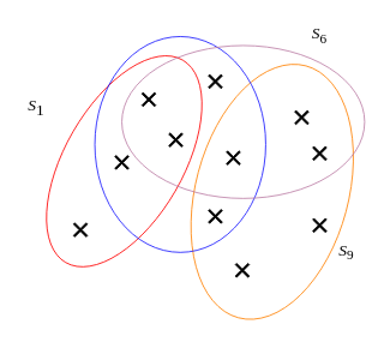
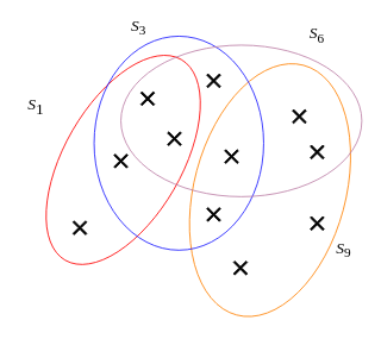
+ <mxCell id="18" value="S&lt;span style=&quot;font-style: normal&quot;&gt;&lt;sub&gt;3&lt;/sub&gt;&lt;/span&gt;" style="text;html=1;strokeColor=none;fillColor=none;align=center;verticalAlign=middle;whiteSpace=wrap;rounded=0;fontFamily=CMU Serif;fontStyle=2;fontSize=18;" vertex="1" parent="1"><mxGeometry x="135" y="20" width="40" height="20" as="geometry" /></mxCell>
